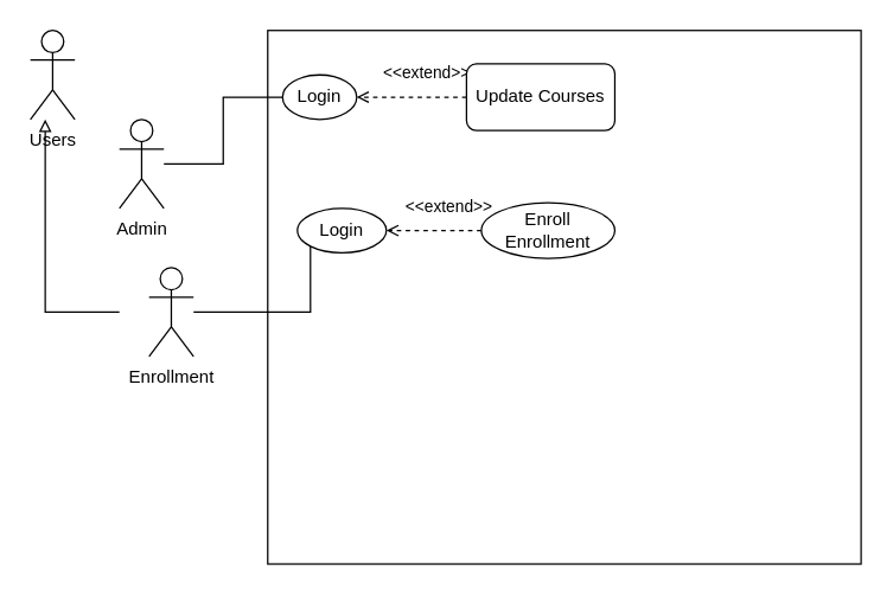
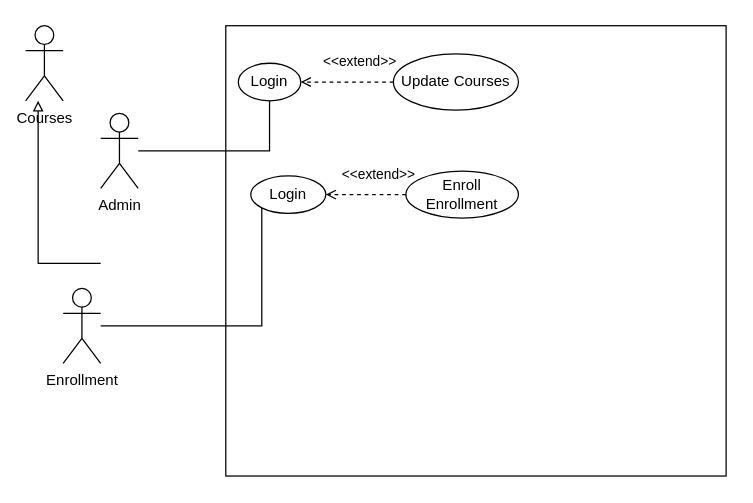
- <mxCell id="9" value="Update Courses" style="whiteSpace=wrap;html=1;rounded=1;" vertex="1" parent="1"><mxGeometry x="314" y="42.5" width="100" height="45" as="geometry" /></mxCell>
+ <mxCell id="9" value="Update Courses" style="ellipse;whiteSpace=wrap;html=1;" vertex="1" parent="1"><mxGeometry x="314" y="42.5" width="100" height="45" as="geometry" /></mxCell>
- <mxCell id="5" value="Users&lt;div&gt;&lt;br&gt;&lt;/div&gt;" style="shape=umlActor;verticalLabelPosition=bottom;verticalAlign=top;html=1;" vertex="1" parent="1"><mxGeometry x="20" y="20" width="30" height="60" as="geometry" /></mxCell>
+ <mxCell id="5" value="Courses&lt;div&gt;&lt;br&gt;&lt;/div&gt;" style="shape=umlActor;verticalLabelPosition=bottom;verticalAlign=top;html=1;" vertex="1" parent="1"><mxGeometry x="20" y="20" width="30" height="60" as="geometry" /></mxCell>
- <mxCell id="4" value="Admin" style="shape=umlActor;verticalLabelPosition=bottom;verticalAlign=top;html=1;" vertex="1" parent="1"><mxGeometry x="80" y="80" width="30" height="60" as="geometry" /></mxCell>
+ <mxCell id="4" value="Admin" style="shape=umlActor;verticalLabelPosition=bottom;verticalAlign=top;html=1;" vertex="1" parent="1"><mxGeometry x="80" y="90" width="30" height="60" as="geometry" /></mxCell>
- <mxCell id="12" value="Enrollment" style="shape=umlActor;verticalLabelPosition=bottom;verticalAlign=top;html=1;" vertex="1" parent="1"><mxGeometry x="100" y="180" width="30" height="60" as="geometry" /></mxCell>
+ <mxCell id="12" value="Enrollment" style="shape=umlActor;verticalLabelPosition=bottom;verticalAlign=top;html=1;" vertex="1" parent="1"><mxGeometry x="50" y="230" width="30" height="60" as="geometry" /></mxCell>
